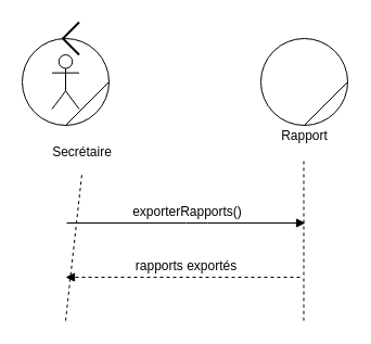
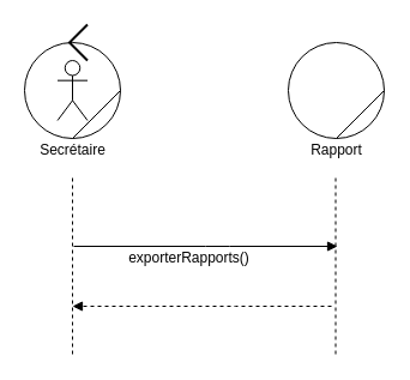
- <mxCell id="5" value="Secrétaire" style="text;html=1;align=center;verticalAlign=middle;resizable=0;points=[];autosize=1;" vertex="1" parent="1"><mxGeometry x="40" y="130" width="70" height="20" as="geometry" /></mxCell>
+ <mxCell id="5" value="Secrétaire" style="text;html=1;align=center;verticalAlign=middle;resizable=0;points=[];autosize=1;" vertex="1" parent="1"><mxGeometry x="25" y="115" width="70" height="20" as="geometry" /></mxCell>
- <mxCell id="12" value="exporterRapports()" style="text;html=1;align=center;verticalAlign=middle;resizable=0;points=[];autosize=1;" vertex="1" parent="1"><mxGeometry x="112" y="185" width="120" height="20" as="geometry" /></mxCell>
+ <mxCell id="12" value="exporterRapports()" style="text;html=1;align=center;verticalAlign=middle;resizable=0;points=[];autosize=1;" vertex="1" parent="1"><mxGeometry x="97" y="205" width="120" height="20" as="geometry" /></mxCell>
- <mxCell id="14" value="rapports exportés" style="text;html=1;align=center;verticalAlign=middle;resizable=0;points=[];autosize=1;" vertex="1" parent="1"><mxGeometry x="116" y="235" width="110" height="20" as="geometry" /></mxCell>
